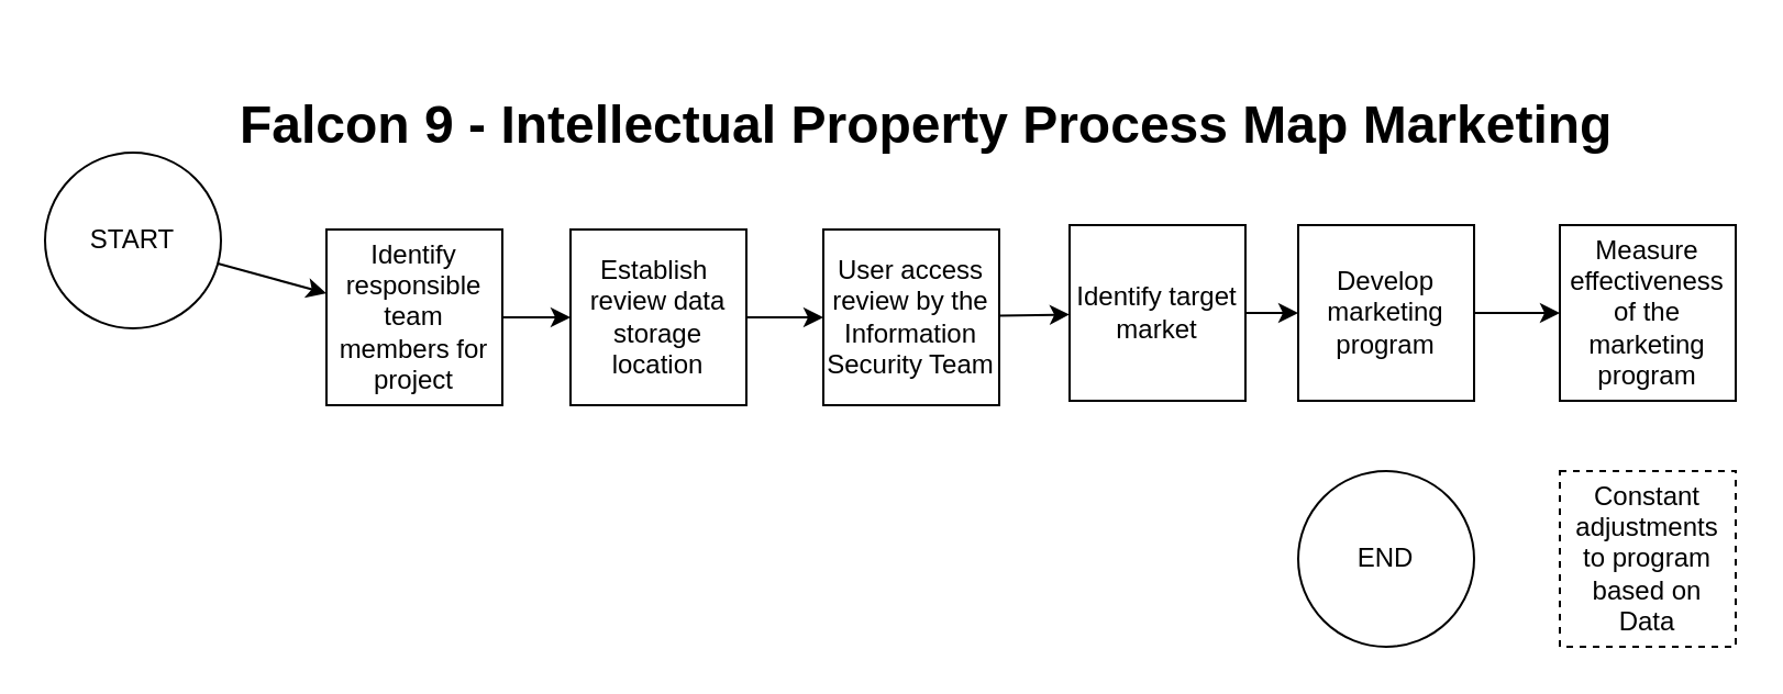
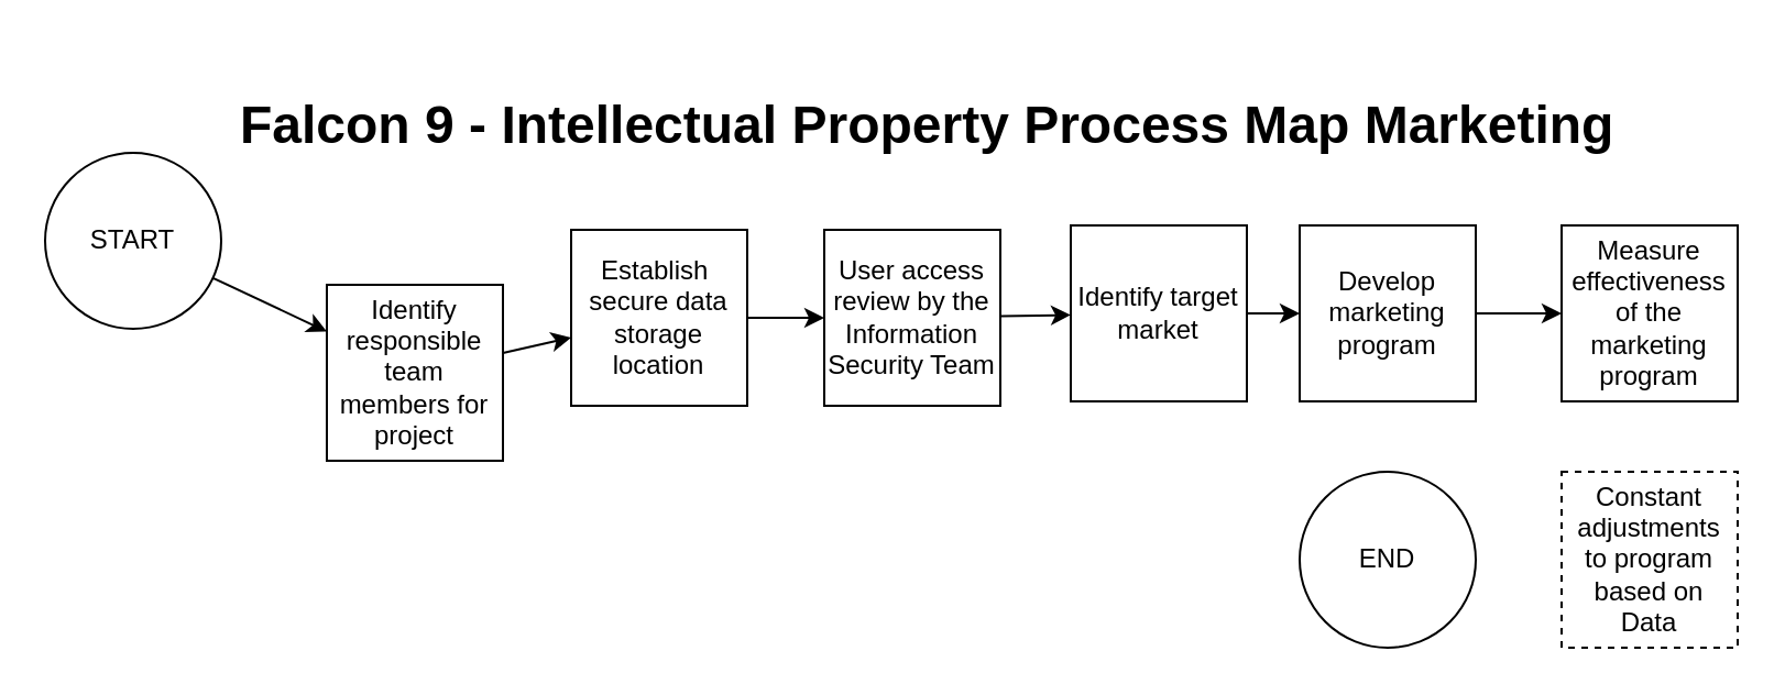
- <mxCell id="6" value="Identify responsible team members for project" style="whiteSpace=wrap;html=1;aspect=fixed;" parent="1" vertex="1"><mxGeometry x="148" y="104" width="80" height="80" as="geometry" /></mxCell>
+ <mxCell id="6" value="Identify responsible team members for project" style="whiteSpace=wrap;html=1;aspect=fixed;" parent="1" vertex="1"><mxGeometry x="148" y="129" width="80" height="80" as="geometry" /></mxCell>
- <mxCell id="8" value="Establish&amp;nbsp; review data storage location" style="whiteSpace=wrap;html=1;aspect=fixed;" parent="1" vertex="1"><mxGeometry x="259" y="104" width="80" height="80" as="geometry" /></mxCell>
+ <mxCell id="8" value="Establish&amp;nbsp; secure data storage location" style="whiteSpace=wrap;html=1;aspect=fixed;" parent="1" vertex="1"><mxGeometry x="259" y="104" width="80" height="80" as="geometry" /></mxCell>
